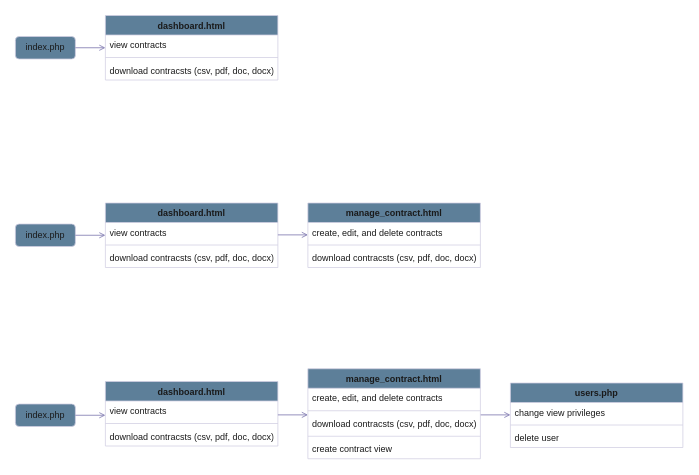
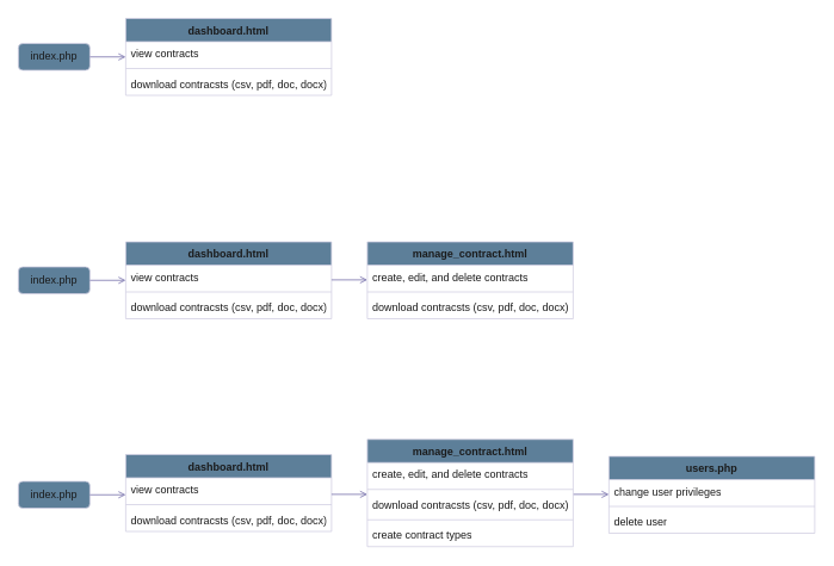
- <mxCell id="24" value="change view privileges" style="text;strokeColor=none;fillColor=none;align=left;verticalAlign=top;spacingLeft=4;spacingRight=4;overflow=hidden;rotatable=0;points=[[0,0.5],[1,0.5]];portConstraint=eastwest;whiteSpace=wrap;html=1;labelBackgroundColor=none;fontColor=#1A1A1A;" vertex="1" parent="23"><mxGeometry y="26" width="230" height="26" as="geometry" /></mxCell>
+ <mxCell id="24" value="change user privileges" style="text;strokeColor=none;fillColor=none;align=left;verticalAlign=top;spacingLeft=4;spacingRight=4;overflow=hidden;rotatable=0;points=[[0,0.5],[1,0.5]];portConstraint=eastwest;whiteSpace=wrap;html=1;labelBackgroundColor=none;fontColor=#1A1A1A;" vertex="1" parent="23"><mxGeometry y="26" width="230" height="26" as="geometry" /></mxCell>
- <mxCell id="36" value="create contract view" style="text;strokeColor=none;fillColor=none;align=left;verticalAlign=top;spacingLeft=4;spacingRight=4;overflow=hidden;rotatable=0;points=[[0,0.5],[1,0.5]];portConstraint=eastwest;whiteSpace=wrap;html=1;labelBackgroundColor=none;fontColor=#1A1A1A;" vertex="1" parent="31"><mxGeometry y="94" width="230" height="26" as="geometry" /></mxCell>
+ <mxCell id="36" value="create contract types" style="text;strokeColor=none;fillColor=none;align=left;verticalAlign=top;spacingLeft=4;spacingRight=4;overflow=hidden;rotatable=0;points=[[0,0.5],[1,0.5]];portConstraint=eastwest;whiteSpace=wrap;html=1;labelBackgroundColor=none;fontColor=#1A1A1A;" vertex="1" parent="31"><mxGeometry y="94" width="230" height="26" as="geometry" /></mxCell>
